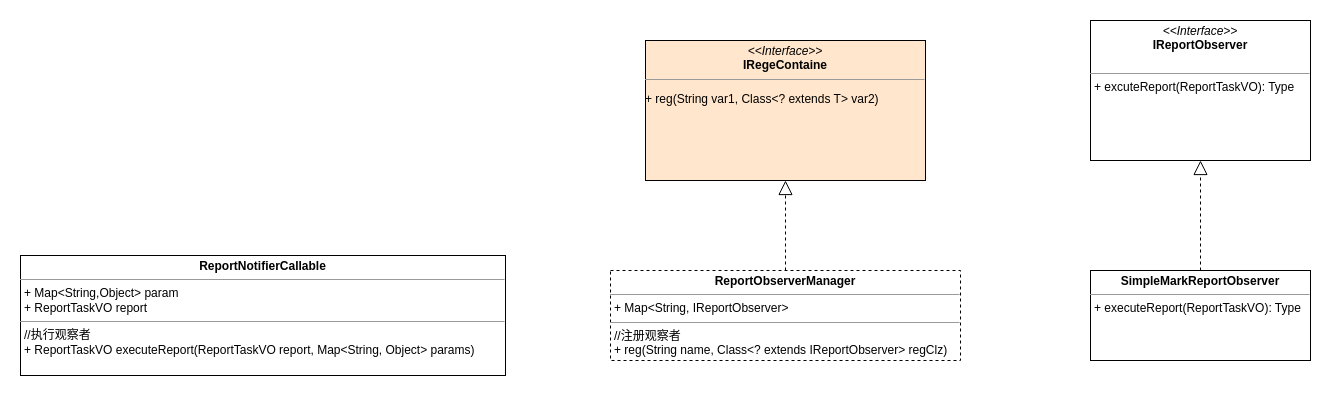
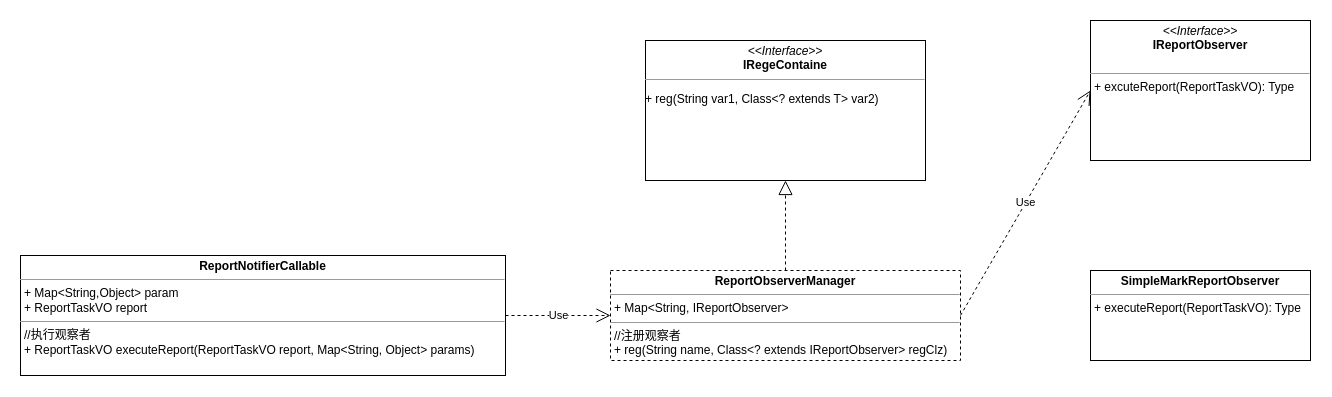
- <mxCell id="6" value="&lt;p style=&quot;margin: 0px ; margin-top: 4px ; text-align: center&quot;&gt;&lt;i&gt;&amp;lt;&amp;lt;Interface&amp;gt;&amp;gt;&lt;/i&gt;&lt;br&gt;&lt;b&gt;IRegeContaine&lt;/b&gt;&lt;/p&gt;&lt;hr size=&quot;1&quot;&gt;&lt;p&gt;+&amp;nbsp;&lt;span&gt;reg(String var1, Class&amp;lt;? &lt;/span&gt;&lt;span&gt;extends &lt;/span&gt;&lt;span&gt;T&amp;gt; var2)&lt;/span&gt;&lt;/p&gt;" style="verticalAlign=top;align=left;overflow=fill;fontSize=12;fontFamily=Helvetica;html=1;fillColor=#ffe6cc;" vertex="1" parent="1"><mxGeometry x="645" y="40" width="280" height="140" as="geometry" /></mxCell>
+ <mxCell id="6" value="&lt;p style=&quot;margin: 0px ; margin-top: 4px ; text-align: center&quot;&gt;&lt;i&gt;&amp;lt;&amp;lt;Interface&amp;gt;&amp;gt;&lt;/i&gt;&lt;br&gt;&lt;b&gt;IRegeContaine&lt;/b&gt;&lt;/p&gt;&lt;hr size=&quot;1&quot;&gt;&lt;p&gt;+&amp;nbsp;&lt;span&gt;reg(String var1, Class&amp;lt;? &lt;/span&gt;&lt;span&gt;extends &lt;/span&gt;&lt;span&gt;T&amp;gt; var2)&lt;/span&gt;&lt;/p&gt;" style="verticalAlign=top;align=left;overflow=fill;fontSize=12;fontFamily=Helvetica;html=1;" vertex="1" parent="1"><mxGeometry x="645" y="40" width="280" height="140" as="geometry" /></mxCell>
+ <mxCell id="10" value="Use" style="endArrow=open;endSize=12;dashed=1;html=1;exitX=1;exitY=0.5;exitDx=0;exitDy=0;entryX=0;entryY=0.5;entryDx=0;entryDy=0;" edge="1" parent="1" source="5" target="2"><mxGeometry width="160" relative="1" as="geometry"><mxPoint x="985" y="220" as="sourcePoint" /><mxPoint x="1090" y="200" as="targetPoint" /></mxGeometry></mxCell>
- <mxCell id="4" value="" style="endArrow=block;dashed=1;endFill=0;endSize=12;html=1;entryX=0.5;entryY=1;entryDx=0;entryDy=0;exitX=0.5;exitY=0;exitDx=0;exitDy=0;" edge="1" parent="1" source="3" target="2"><mxGeometry width="160" relative="1" as="geometry"><mxPoint x="870" y="380" as="sourcePoint" /><mxPoint x="1030" y="390" as="targetPoint" /></mxGeometry></mxCell>
+ <mxCell id="9" value="Use" style="endArrow=open;endSize=12;dashed=1;html=1;entryX=0;entryY=0.5;entryDx=0;entryDy=0;exitX=1;exitY=0.5;exitDx=0;exitDy=0;" edge="1" parent="1" source="8" target="5"><mxGeometry width="160" relative="1" as="geometry"><mxPoint x="420" y="460" as="sourcePoint" /><mxPoint y="460" as="targetPoint" x="580" /></mxGeometry></mxCell>
